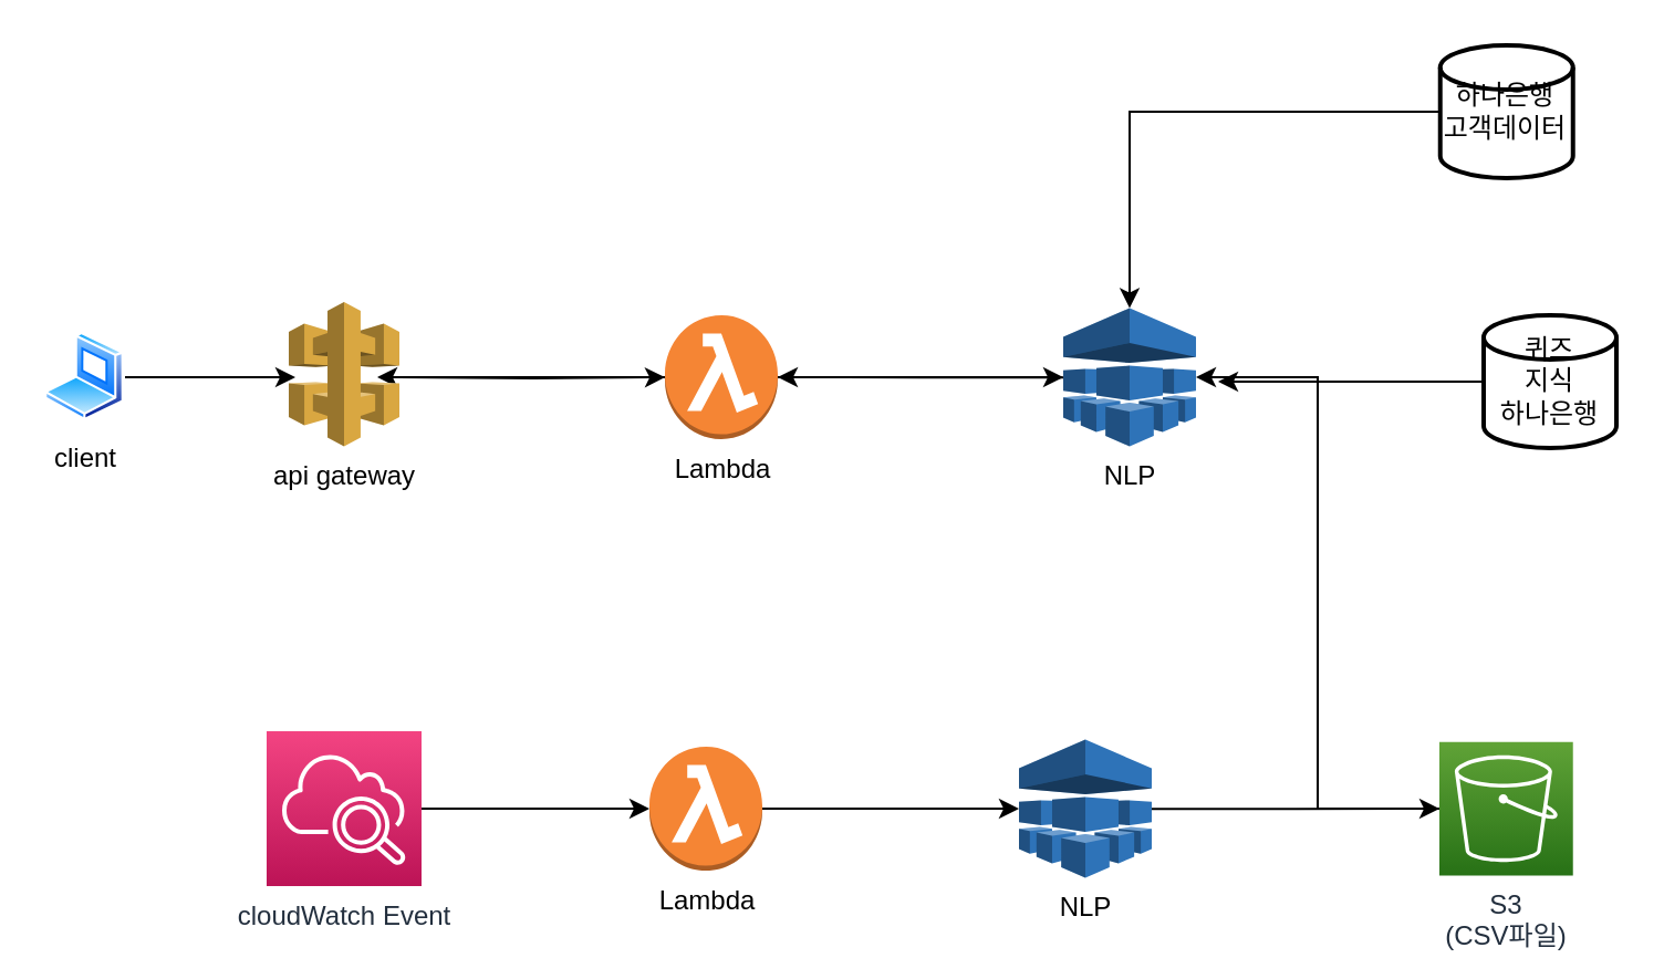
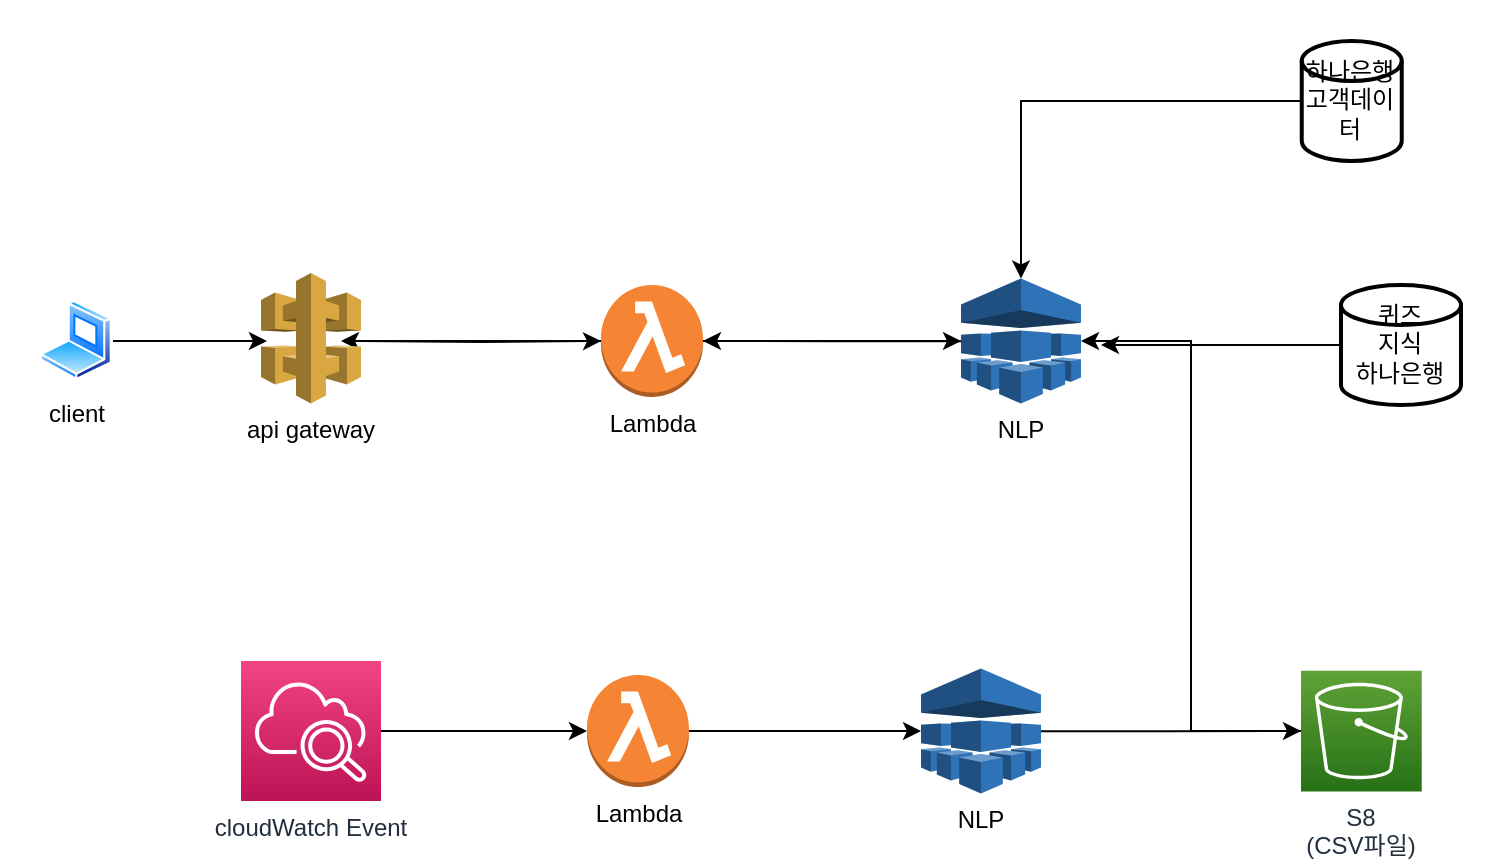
- <mxCell id="20" value="하나은행 &lt;br&gt;고객데이터" style="strokeWidth=2;html=1;shape=mxgraph.flowchart.database;whiteSpace=wrap;" vertex="1" parent="1"><mxGeometry x="650.37" y="20" width="60" height="60" as="geometry" /></mxCell>
+ <mxCell id="20" value="하나은행 &lt;br&gt;고객데이터" style="strokeWidth=2;html=1;shape=mxgraph.flowchart.database;whiteSpace=wrap;" vertex="1" parent="1"><mxGeometry x="650.37" y="20" width="50" height="60" as="geometry" /></mxCell>
- <mxCell id="18" value="S3&lt;br&gt;(CSV파일)" style="sketch=0;points=[[0,0,0],[0.25,0,0],[0.5,0,0],[0.75,0,0],[1,0,0],[0,1,0],[0.25,1,0],[0.5,1,0],[0.75,1,0],[1,1,0],[0,0.25,0],[0,0.5,0],[0,0.75,0],[1,0.25,0],[1,0.5,0],[1,0.75,0]];outlineConnect=0;fontColor=#232F3E;gradientColor=#60A337;gradientDirection=north;fillColor=#277116;strokeColor=#ffffff;dashed=0;verticalLabelPosition=bottom;verticalAlign=top;align=center;html=1;fontSize=12;fontStyle=0;aspect=fixed;shape=mxgraph.aws4.resourceIcon;resIcon=mxgraph.aws4.s3;" vertex="1" parent="1"><mxGeometry x="650" y="334.82" width="60.37" height="60.37" as="geometry" /></mxCell>
+ <mxCell id="18" value="S8&lt;br&gt;(CSV파일)" style="sketch=0;points=[[0,0,0],[0.25,0,0],[0.5,0,0],[0.75,0,0],[1,0,0],[0,1,0],[0.25,1,0],[0.5,1,0],[0.75,1,0],[1,1,0],[0,0.25,0],[0,0.5,0],[0,0.75,0],[1,0.25,0],[1,0.5,0],[1,0.75,0]];outlineConnect=0;fontColor=#232F3E;gradientColor=#60A337;gradientDirection=north;fillColor=#277116;strokeColor=#ffffff;dashed=0;verticalLabelPosition=bottom;verticalAlign=top;align=center;html=1;fontSize=12;fontStyle=0;aspect=fixed;shape=mxgraph.aws4.resourceIcon;resIcon=mxgraph.aws4.s3;" vertex="1" parent="1"><mxGeometry x="650" y="334.82" width="60.37" height="60.37" as="geometry" /></mxCell>
